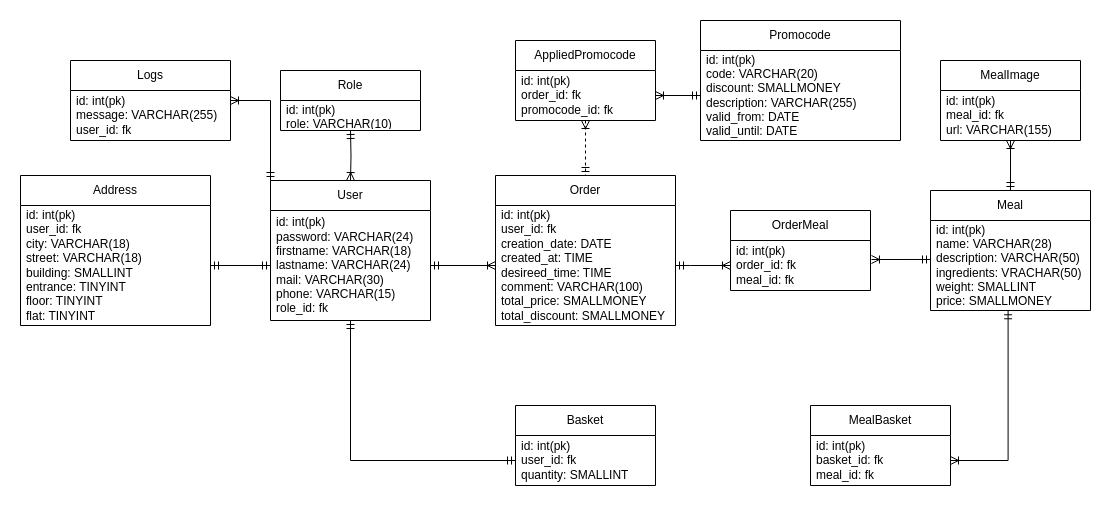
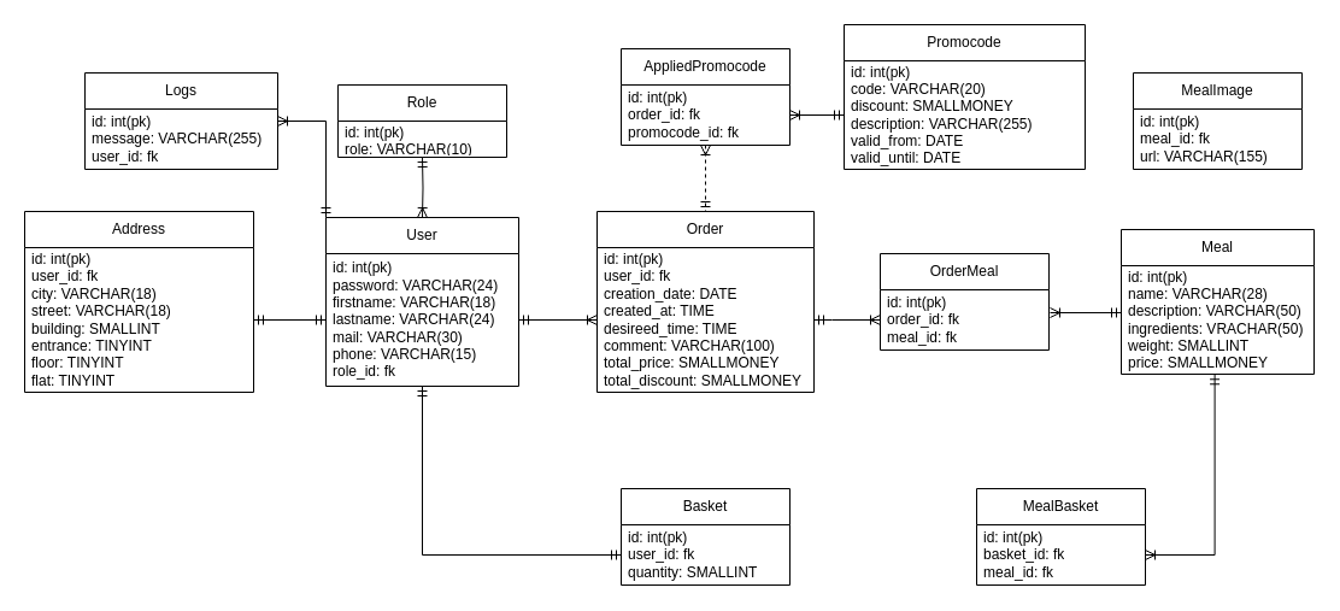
- <mxCell id="24" value="" style="edgeStyle=orthogonalEdgeStyle;rounded=0;orthogonalLoop=1;jettySize=auto;html=1;startArrow=ERoneToMany;startFill=0;endArrow=ERmandOne;endFill=0;entryX=0.5;entryY=0;entryDx=0;entryDy=0;" parent="1" source="25" target="16" edge="1"><mxGeometry relative="1" as="geometry" /></mxCell>
